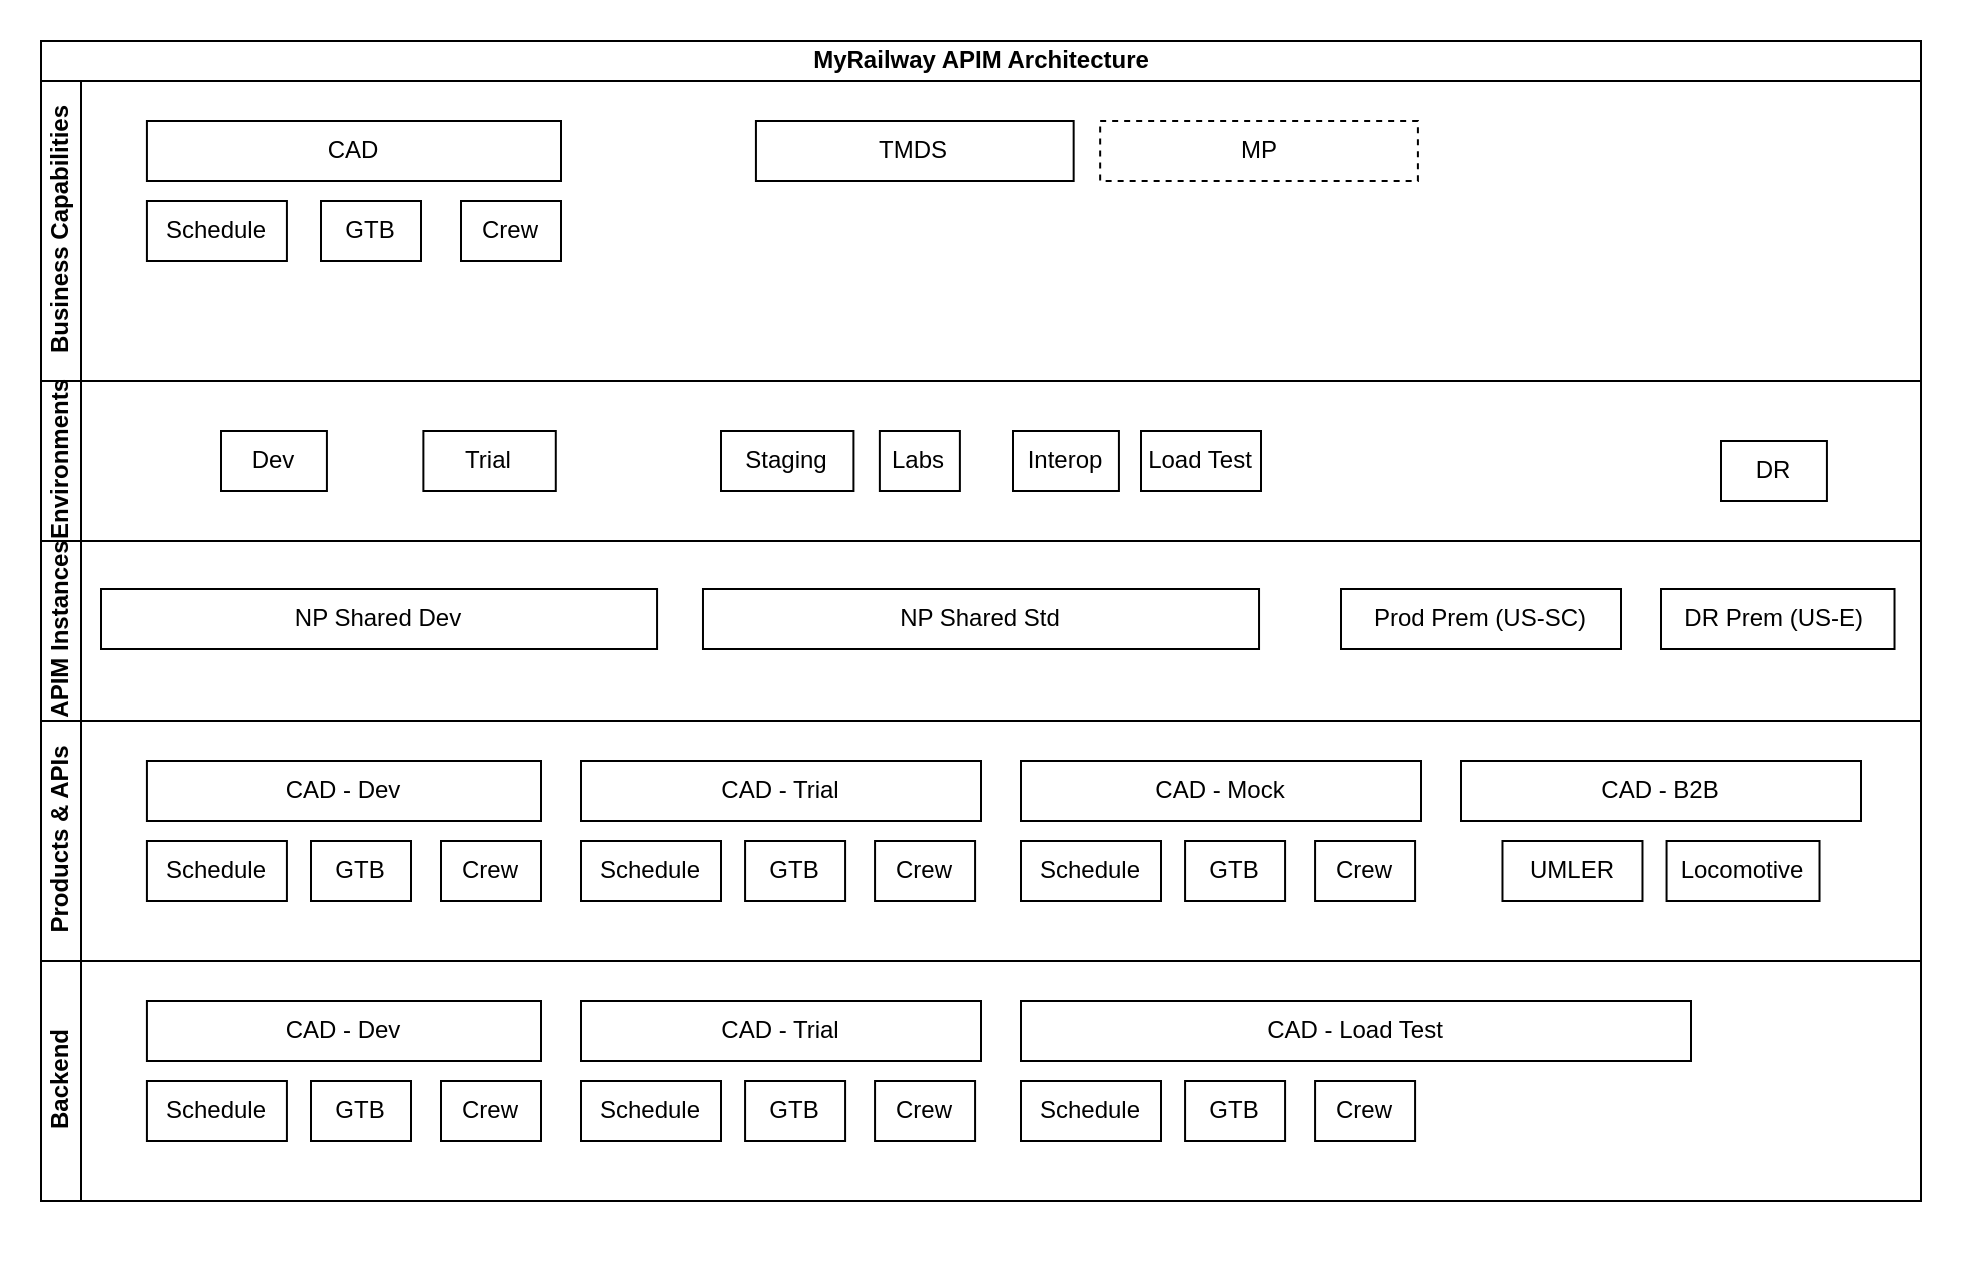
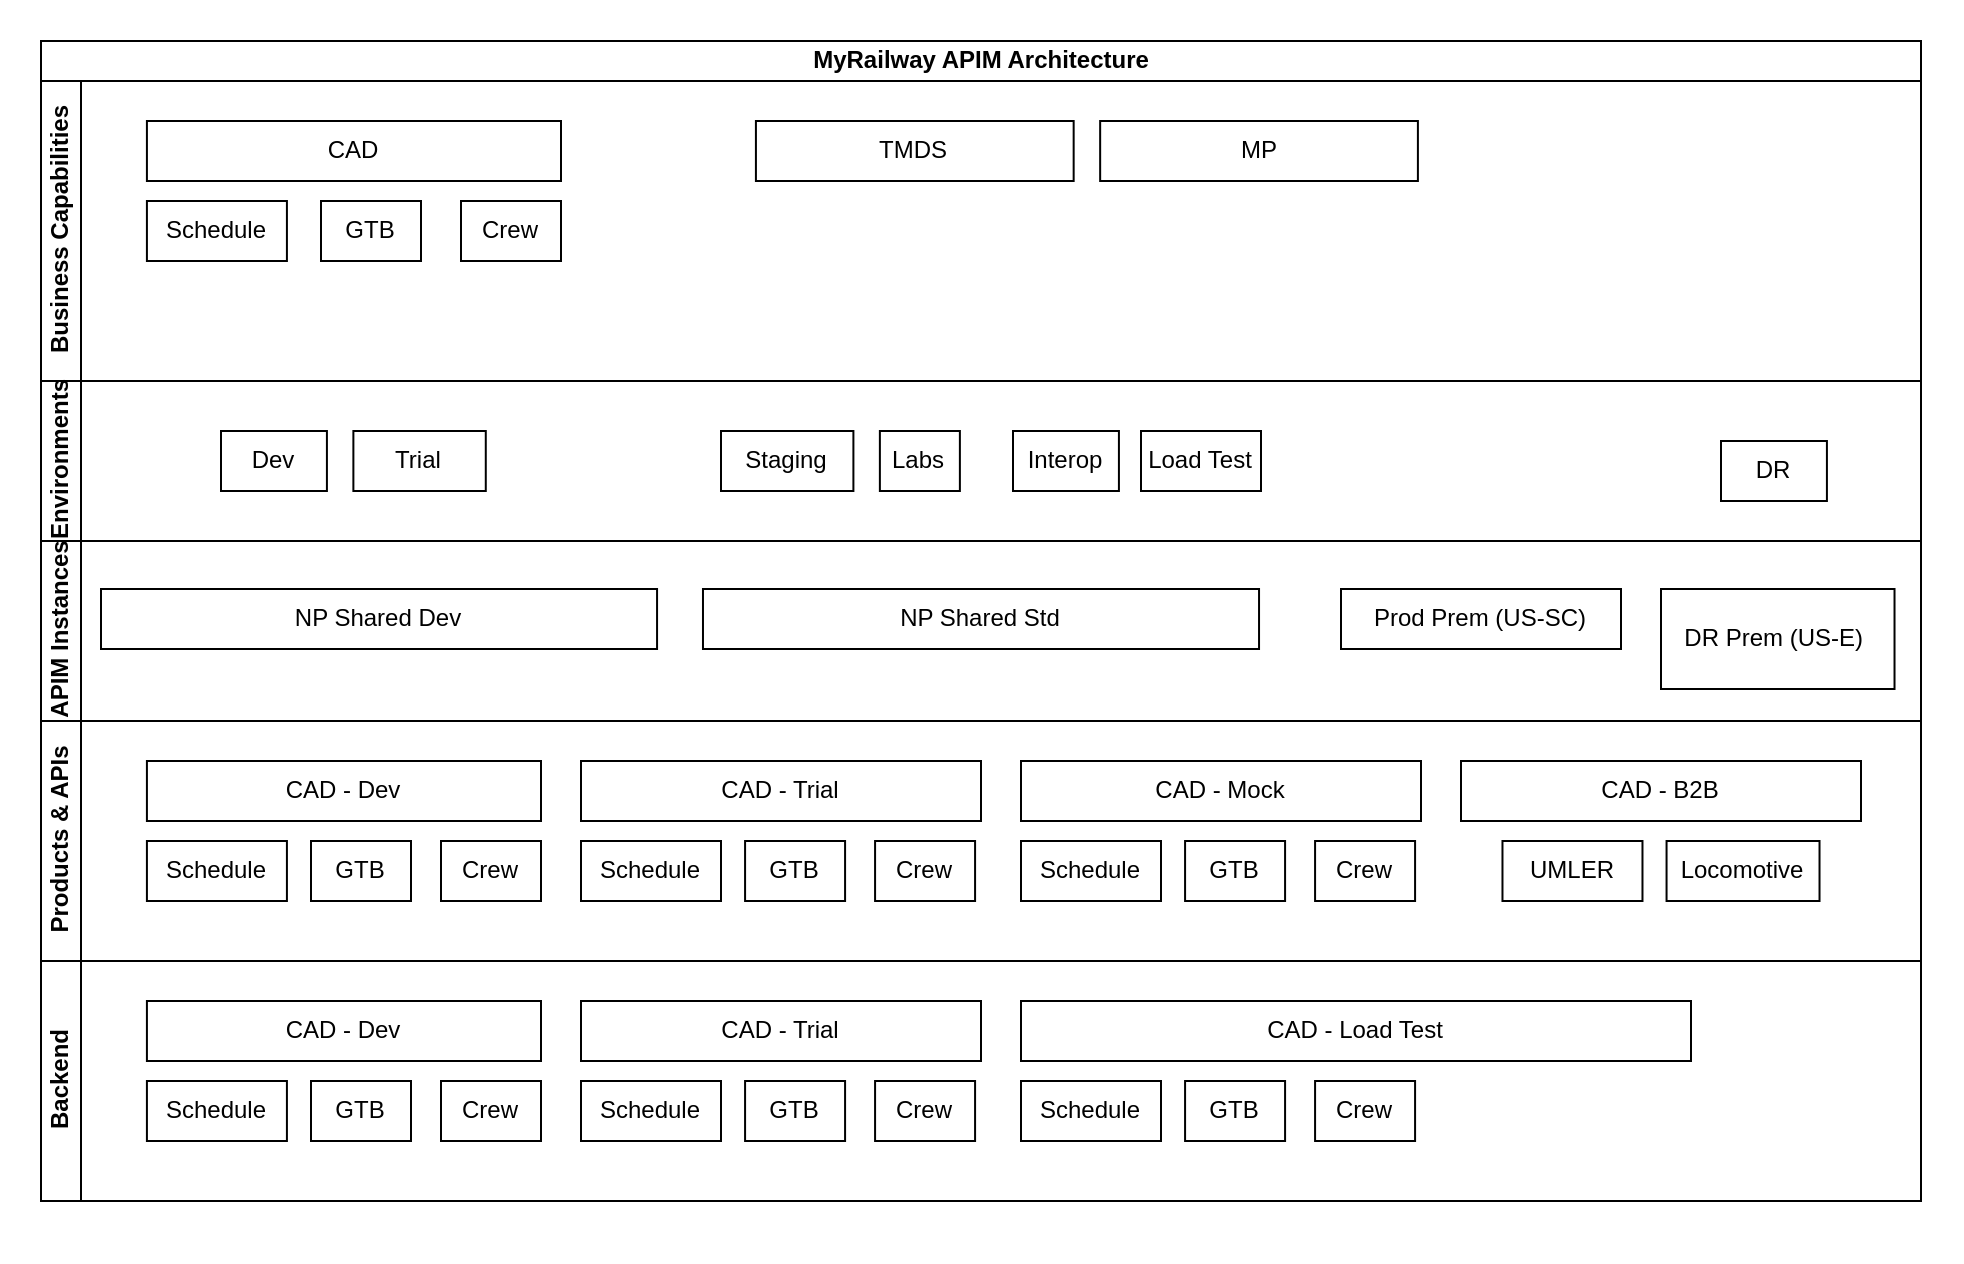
- <mxCell id="7" value="MP" style="whiteSpace=wrap;html=1;dashed=1;" vertex="1" parent="4"><mxGeometry x="529.577" y="20" width="158.873" height="30" as="geometry" /></mxCell>
+ <mxCell id="7" value="MP" style="whiteSpace=wrap;html=1;" vertex="1" parent="4"><mxGeometry x="529.577" y="20" width="158.873" height="30" as="geometry" /></mxCell>
- <mxCell id="13" value="Trial" style="whiteSpace=wrap;html=1;" vertex="1" parent="11"><mxGeometry x="191.195" y="25" width="66.197" height="30" as="geometry" /></mxCell>
+ <mxCell id="13" value="Trial" style="whiteSpace=wrap;html=1;" vertex="1" parent="11"><mxGeometry x="156.195" y="25" width="66.197" height="30" as="geometry" /></mxCell>
- <mxCell id="22" value="DR Prem (US-E)&amp;nbsp;" style="whiteSpace=wrap;html=1;" vertex="1" parent="19"><mxGeometry x="810" y="24" width="116.76" height="30" as="geometry" /></mxCell>
+ <mxCell id="22" value="DR Prem (US-E)&amp;nbsp;" style="whiteSpace=wrap;html=1;" vertex="1" parent="19"><mxGeometry x="810" y="24" width="116.76" height="50" as="geometry" /></mxCell>
